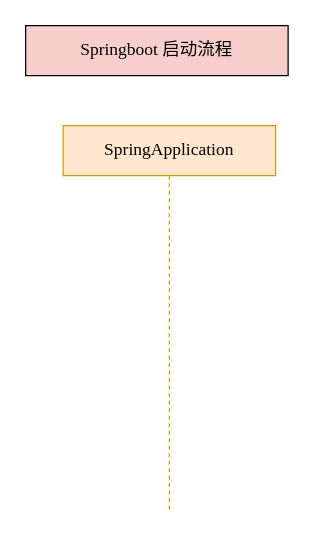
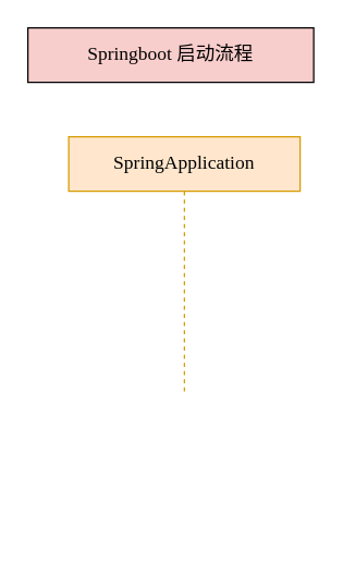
- <mxCell id="2" value="SpringApplication" style="shape=umlLifeline;perimeter=lifelinePerimeter;whiteSpace=wrap;html=1;container=1;collapsible=0;recursiveResize=0;outlineConnect=0;fillColor=#ffe6cc;strokeColor=#d79b00;fontSize=14;fontFamily=Verdana;" vertex="1" parent="1"><mxGeometry x="50" y="100" width="170" height="310" as="geometry" /></mxCell>
+ <mxCell id="2" value="SpringApplication" style="shape=umlLifeline;perimeter=lifelinePerimeter;whiteSpace=wrap;html=1;container=1;collapsible=0;recursiveResize=0;outlineConnect=0;fillColor=#ffe6cc;strokeColor=#d79b00;fontSize=14;fontFamily=Verdana;" vertex="1" parent="1"><mxGeometry x="50" y="100" width="170" height="190" as="geometry" /></mxCell>
